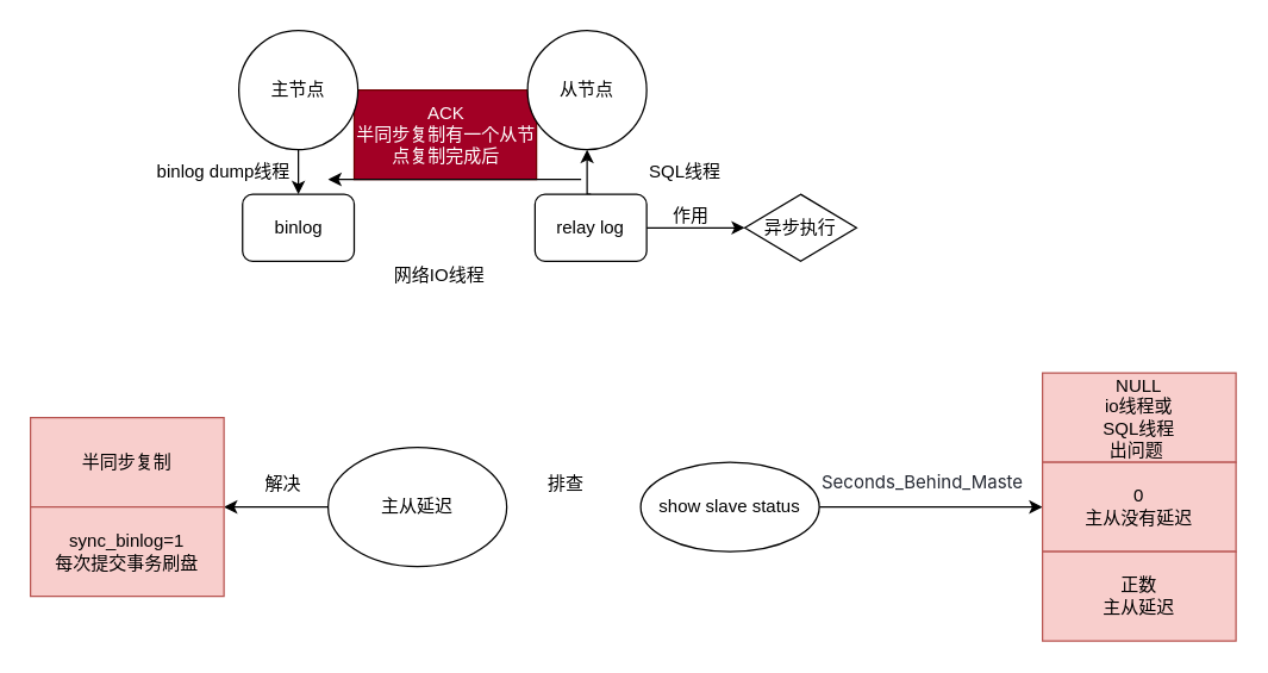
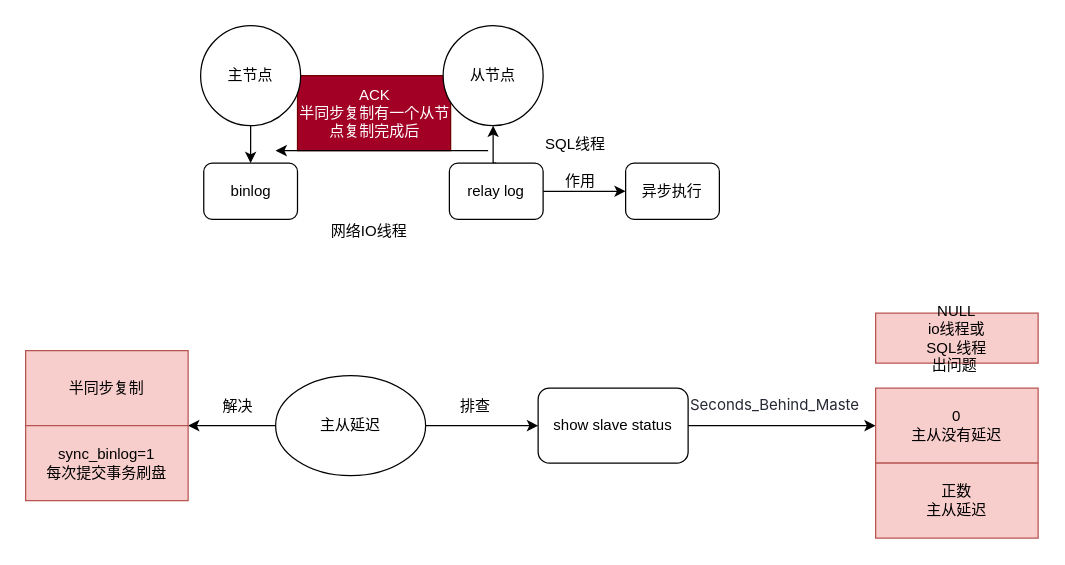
- <mxCell id="12" value="binlog dump线程" style="text;html=1;align=center;verticalAlign=middle;whiteSpace=wrap;rounded=0;" vertex="1" parent="1"><mxGeometry x="100" y="100" width="100" height="30" as="geometry" /></mxCell>
- <mxCell id="13" value="异步执行" style="rhombus;whiteSpace=wrap;html=1;" vertex="1" parent="1"><mxGeometry x="500" y="130" width="75" height="45" as="geometry" /></mxCell>
+ <mxCell id="13" value="异步执行" style="rounded=1;whiteSpace=wrap;html=1;" vertex="1" parent="1"><mxGeometry x="500" y="130" width="75" height="45" as="geometry" /></mxCell>
- <mxCell id="22" value="NULL &lt;br&gt;io线程或&lt;br&gt;SQL线程&lt;br&gt;出问题&amp;nbsp;" style="text;html=1;align=center;verticalAlign=middle;whiteSpace=wrap;rounded=0;fillColor=#f8cecc;strokeColor=#b85450;" vertex="1" parent="1"><mxGeometry x="700" y="250" width="130" height="60" as="geometry" /></mxCell>
+ <mxCell id="22" value="NULL &lt;br&gt;io线程或&lt;br&gt;SQL线程&lt;br&gt;出问题&amp;nbsp;" style="text;html=1;align=center;verticalAlign=middle;whiteSpace=wrap;rounded=0;fillColor=#f8cecc;strokeColor=#b85450;" vertex="1" parent="1"><mxGeometry x="700" y="250" width="130" height="40" as="geometry" /></mxCell>
+ <mxCell id="16" style="edgeStyle=orthogonalEdgeStyle;rounded=0;orthogonalLoop=1;jettySize=auto;html=1;exitX=1;exitY=0.5;exitDx=0;exitDy=0;entryX=0;entryY=0.5;entryDx=0;entryDy=0;" edge="1" parent="1" source="18" target="20"><mxGeometry relative="1" as="geometry" /></mxCell>
- <mxCell id="20" value="show slave status" style="ellipse;whiteSpace=wrap;html=1;" vertex="1" parent="1"><mxGeometry x="430" y="310" width="120" height="60" as="geometry" /></mxCell>
+ <mxCell id="20" value="show slave status" style="rounded=1;whiteSpace=wrap;html=1;" vertex="1" parent="1"><mxGeometry x="430" y="310" width="120" height="60" as="geometry" /></mxCell>
